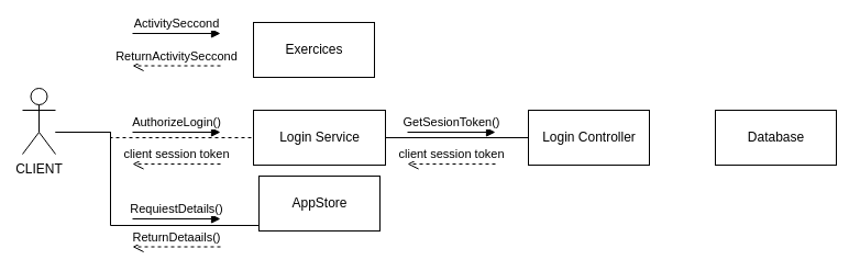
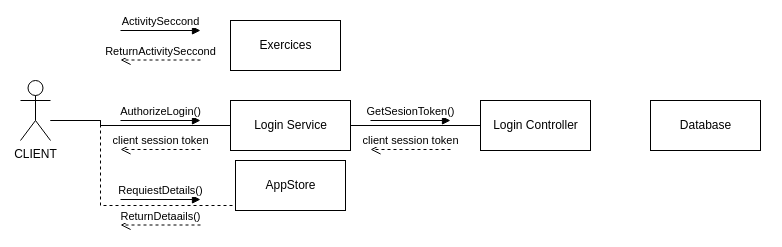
- <mxCell id="3" style="edgeStyle=orthogonalEdgeStyle;rounded=0;orthogonalLoop=1;jettySize=auto;html=1;entryX=0;entryY=0.5;entryDx=0;entryDy=0;endArrow=none;endFill=0;dashed=1;" parent="1" source="4" target="6" edge="1"><mxGeometry relative="1" as="geometry"><Array as="points"><mxPoint x="100" y="120" /><mxPoint x="100" y="125" /></Array></mxGeometry></mxCell>
+ <mxCell id="3" style="edgeStyle=orthogonalEdgeStyle;rounded=0;orthogonalLoop=1;jettySize=auto;html=1;entryX=0;entryY=0.5;entryDx=0;entryDy=0;endArrow=none;endFill=0;" parent="1" source="4" target="6" edge="1"><mxGeometry relative="1" as="geometry"><Array as="points"><mxPoint x="100" y="120" /><mxPoint x="100" y="125" /></Array></mxGeometry></mxCell>
- <mxCell id="2" style="edgeStyle=orthogonalEdgeStyle;rounded=0;orthogonalLoop=1;jettySize=auto;html=1;entryX=0;entryY=0.5;entryDx=0;entryDy=0;endArrow=none;endFill=0;" parent="1" source="4" target="5" edge="1"><mxGeometry relative="1" as="geometry"><Array as="points"><mxPoint x="100" y="120" /><mxPoint x="100" y="205" /></Array></mxGeometry></mxCell>
+ <mxCell id="2" style="edgeStyle=orthogonalEdgeStyle;rounded=0;orthogonalLoop=1;jettySize=auto;html=1;entryX=0;entryY=0.5;entryDx=0;entryDy=0;endArrow=none;endFill=0;dashed=1;" parent="1" source="4" target="5" edge="1"><mxGeometry relative="1" as="geometry"><Array as="points"><mxPoint x="100" y="120" /><mxPoint x="100" y="205" /></Array></mxGeometry></mxCell>
